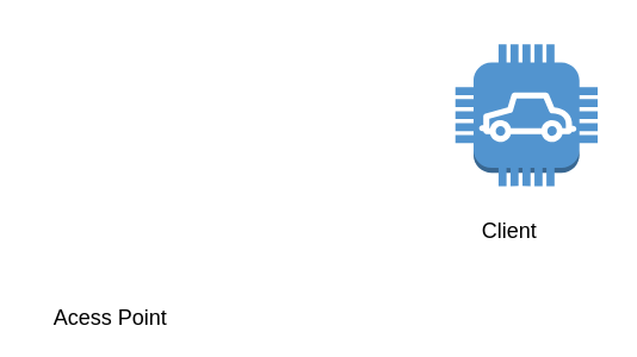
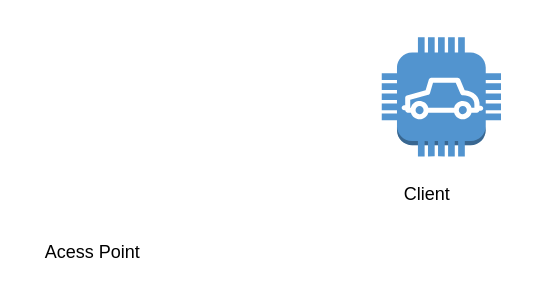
- <mxCell id="3" value="Acess Point" style="text;html=1;align=center;verticalAlign=middle;resizable=0;points=[];autosize=1;strokeColor=none;fillColor=none;" vertex="1" parent="1"><mxGeometry x="20.5" y="167.5" width="80" height="20" as="geometry" /></mxCell>
+ <mxCell id="3" value="Acess Point" style="text;html=1;align=center;verticalAlign=middle;resizable=0;points=[];autosize=1;strokeColor=none;fillColor=none;" vertex="1" parent="1"><mxGeometry x="20.5" y="157.5" width="80" height="20" as="geometry" /></mxCell>
